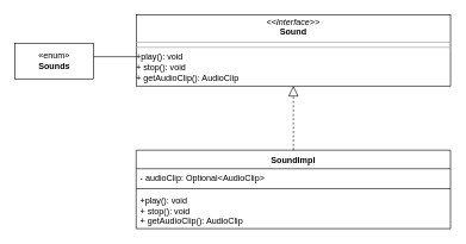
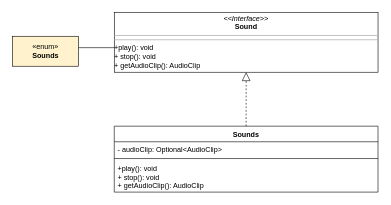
- <mxCell id="9" value="«enum»&lt;br&gt;&lt;b&gt;Sounds&lt;/b&gt;" style="html=1;" vertex="1" parent="1"><mxGeometry x="20" y="60" width="110" height="50" as="geometry" /></mxCell>
+ <mxCell id="9" value="«enum»&lt;br&gt;&lt;b&gt;Sounds&lt;/b&gt;" style="html=1;fillColor=#fff2cc;" vertex="1" parent="1"><mxGeometry x="20" y="60" width="110" height="50" as="geometry" /></mxCell>
- <mxCell id="2" value="SoundImpl" style="swimlane;fontStyle=1;align=center;verticalAlign=top;childLayout=stackLayout;horizontal=1;startSize=26;horizontalStack=0;resizeParent=1;resizeParentMax=0;resizeLast=0;collapsible=1;marginBottom=0;" parent="1" vertex="1"><mxGeometry x="190" y="210" width="440" height="110" as="geometry" /></mxCell>
+ <mxCell id="2" value="Sounds" style="swimlane;fontStyle=1;align=center;verticalAlign=top;childLayout=stackLayout;horizontal=1;startSize=26;horizontalStack=0;resizeParent=1;resizeParentMax=0;resizeLast=0;collapsible=1;marginBottom=0;" parent="1" vertex="1"><mxGeometry x="190" y="210" width="440" height="110" as="geometry" /></mxCell>
